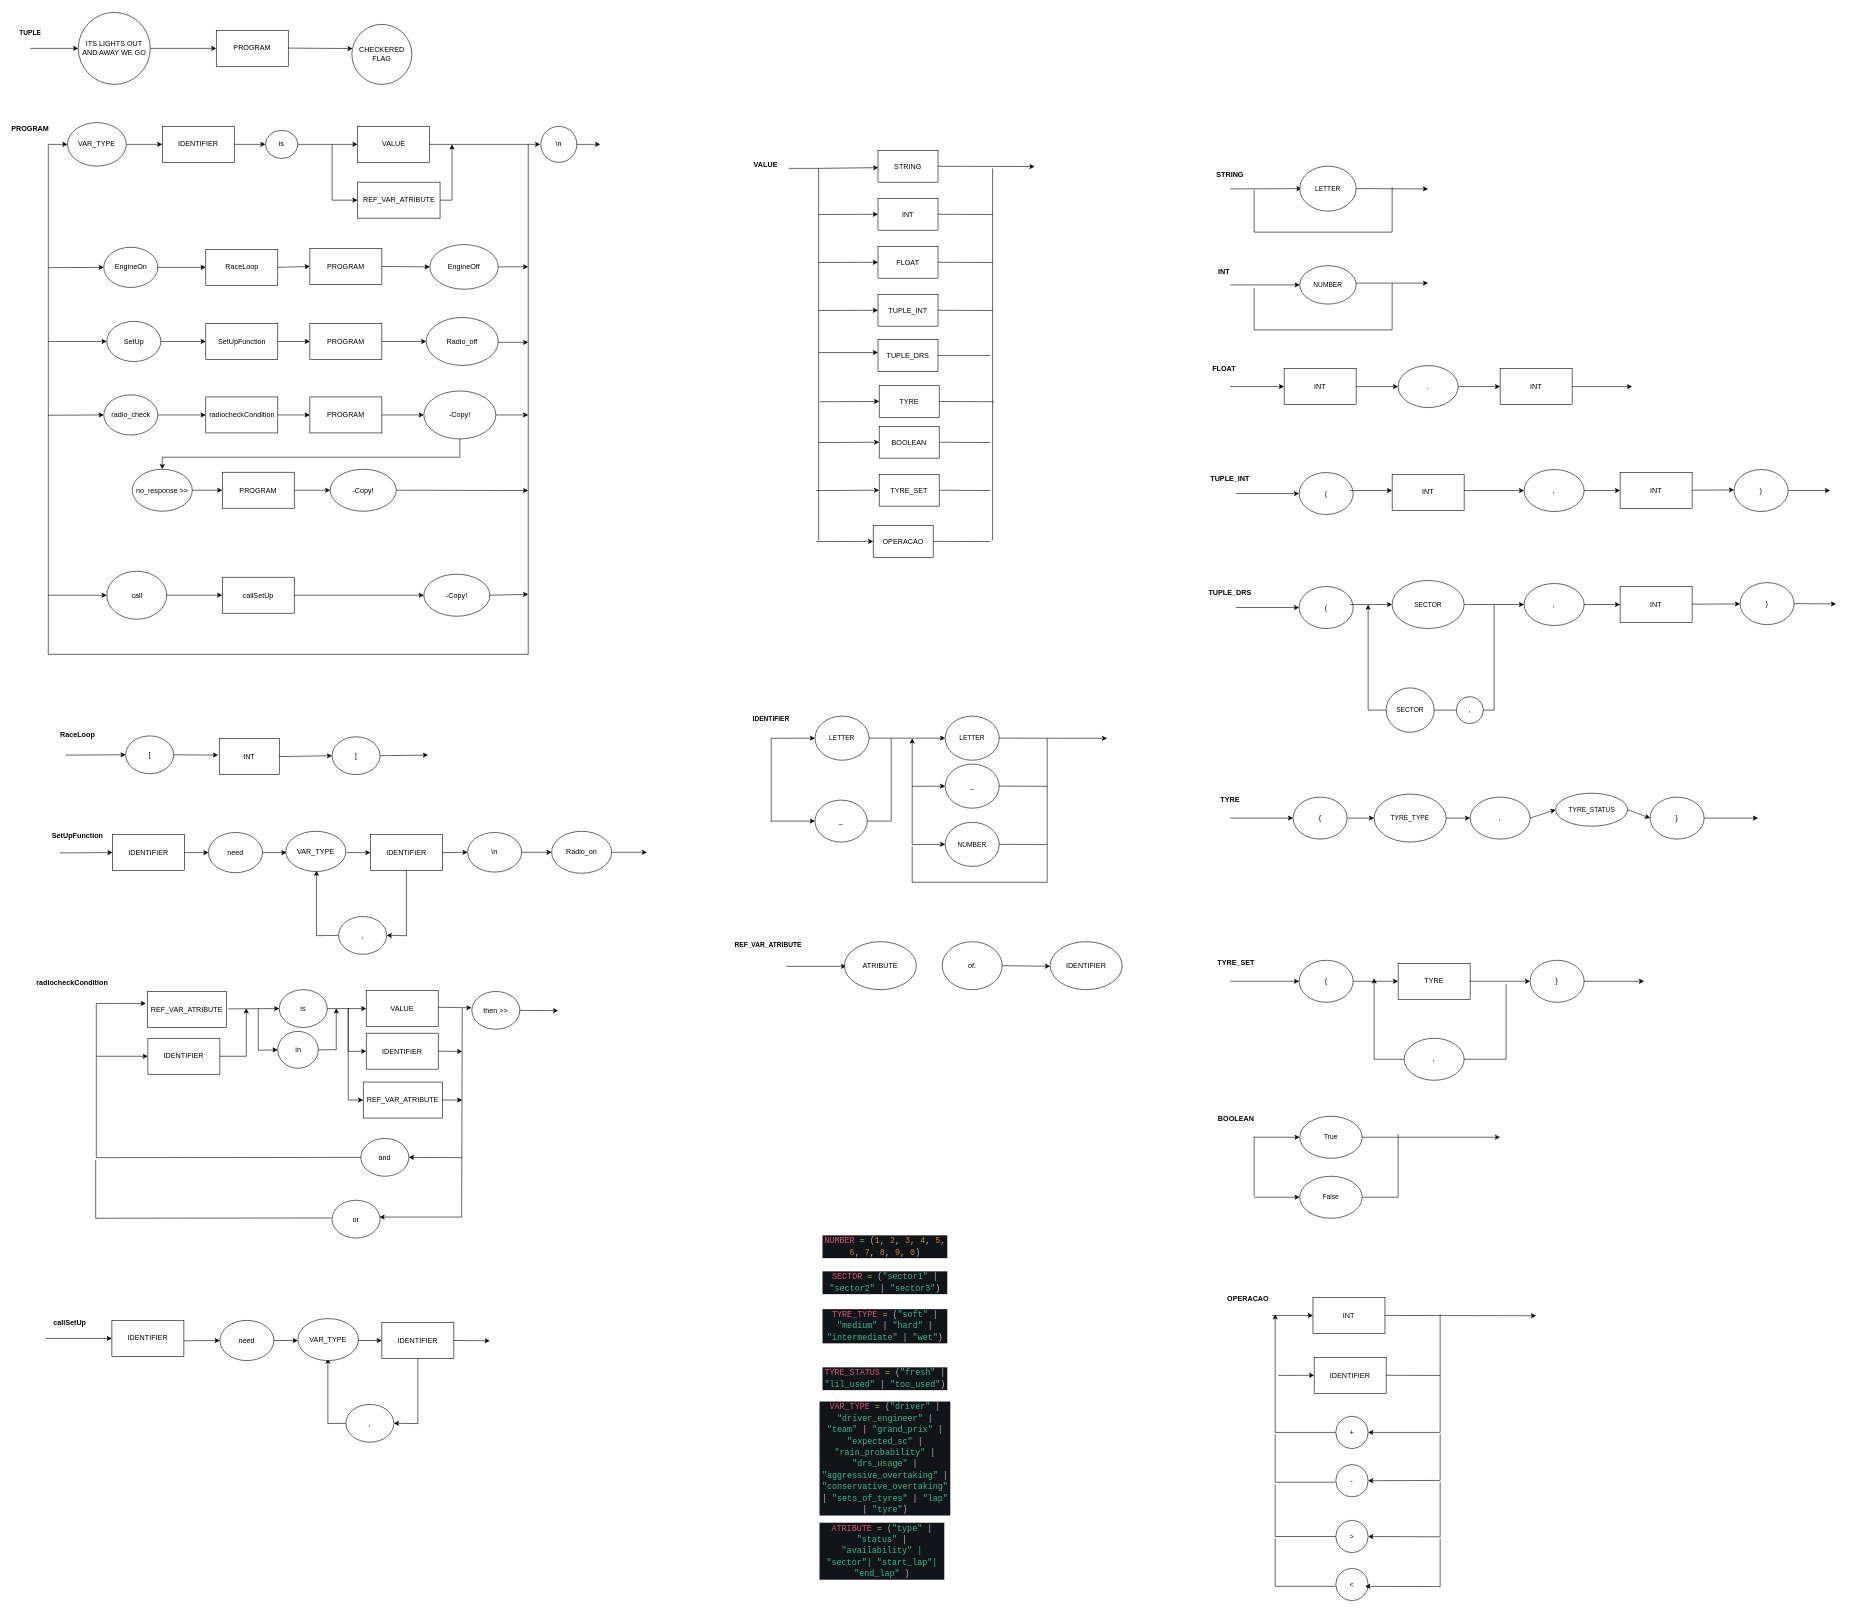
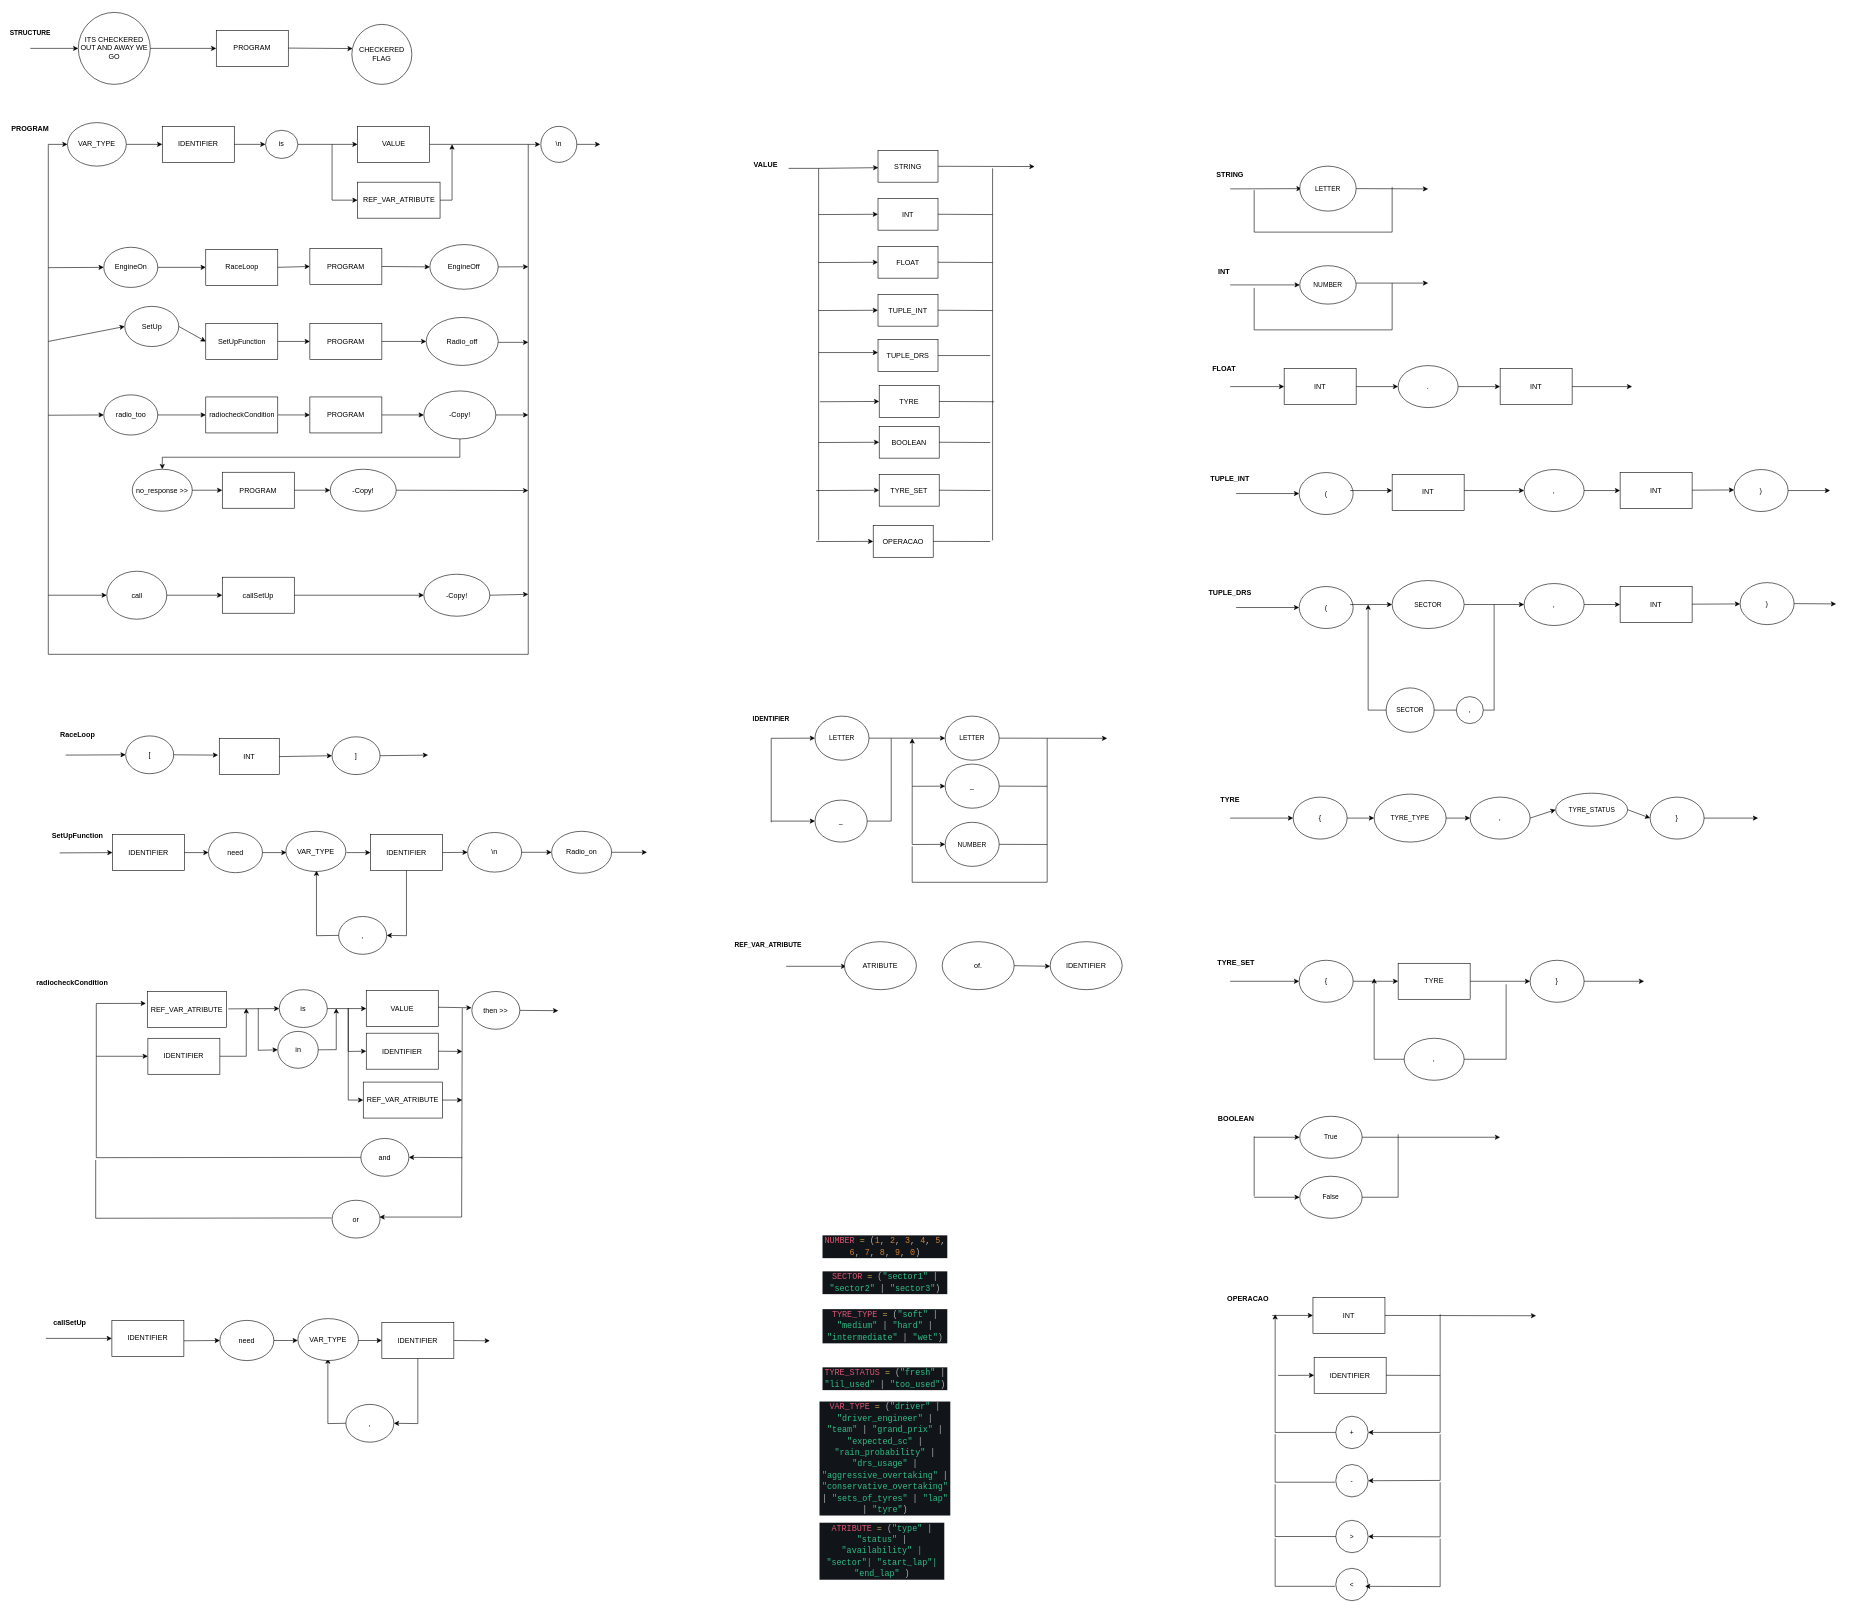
- <mxCell id="172" value="&lt;b&gt;TUPLE&lt;/b&gt;" style="text;html=1;strokeColor=none;fillColor=none;align=center;verticalAlign=middle;whiteSpace=wrap;rounded=0;fontFamily=Helvetica;fontSize=11;fontColor=#000000;" parent="1" vertex="1"><mxGeometry x="20" y="40" width="60" height="30" as="geometry" /></mxCell>
+ <mxCell id="172" value="&lt;b&gt;STRUCTURE&lt;/b&gt;" style="text;html=1;strokeColor=none;fillColor=none;align=center;verticalAlign=middle;whiteSpace=wrap;rounded=0;fontFamily=Helvetica;fontSize=11;fontColor=#000000;" parent="1" vertex="1"><mxGeometry x="20" y="40" width="60" height="30" as="geometry" /></mxCell>
- <mxCell id="2" value="ITS LIGHTS OUT AND AWAY WE GO" style="ellipse;whiteSpace=wrap;html=1;aspect=fixed;" parent="1" vertex="1"><mxGeometry x="130" y="20" width="120" height="120" as="geometry" /></mxCell>
+ <mxCell id="2" value="ITS CHECKERED OUT AND AWAY WE GO" style="ellipse;whiteSpace=wrap;html=1;aspect=fixed;" parent="1" vertex="1"><mxGeometry x="130" y="20" width="120" height="120" as="geometry" /></mxCell>
- <mxCell id="12" value="SetUp" style="ellipse;whiteSpace=wrap;html=1;" parent="1" vertex="1"><mxGeometry x="177.5" y="535" width="90" height="67" as="geometry" /></mxCell>
+ <mxCell id="12" value="SetUp" style="ellipse;whiteSpace=wrap;html=1;" parent="1" vertex="1"><mxGeometry x="207.5" y="510" width="90" height="67" as="geometry" /></mxCell>
- <mxCell id="22" value="radio_check" style="ellipse;whiteSpace=wrap;html=1;" parent="1" vertex="1"><mxGeometry x="172.5" y="657.5" width="90" height="67" as="geometry" /></mxCell>
+ <mxCell id="22" value="radio_too" style="ellipse;whiteSpace=wrap;html=1;" parent="1" vertex="1"><mxGeometry x="172.5" y="657.5" width="90" height="67" as="geometry" /></mxCell>
- <mxCell id="221" value="of." style="ellipse;whiteSpace=wrap;html=1;" parent="1" vertex="1"><mxGeometry x="1570" y="1569" width="100" height="80" as="geometry" /></mxCell>
+ <mxCell id="221" value="of." style="ellipse;whiteSpace=wrap;html=1;" parent="1" vertex="1"><mxGeometry x="1570" y="1569" width="120" height="80" as="geometry" /></mxCell>
